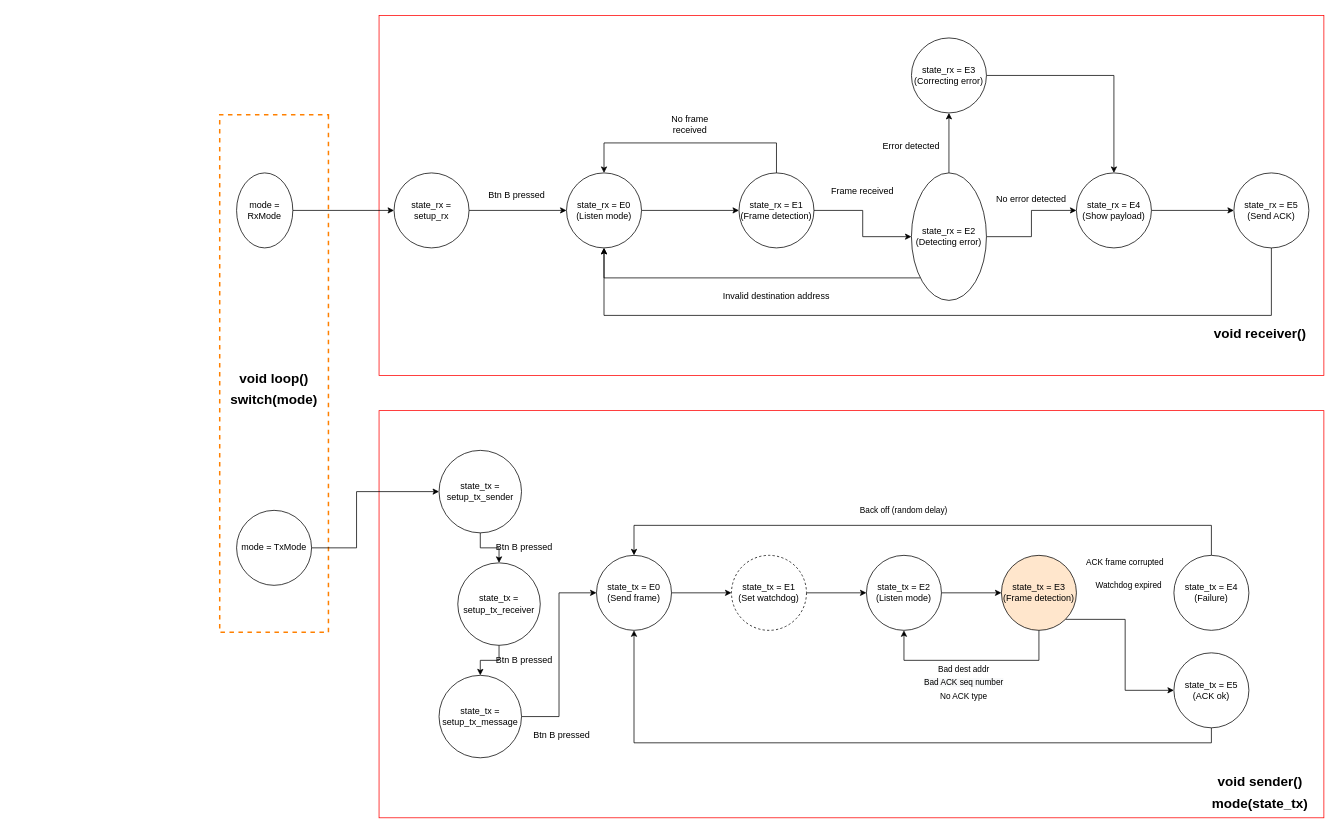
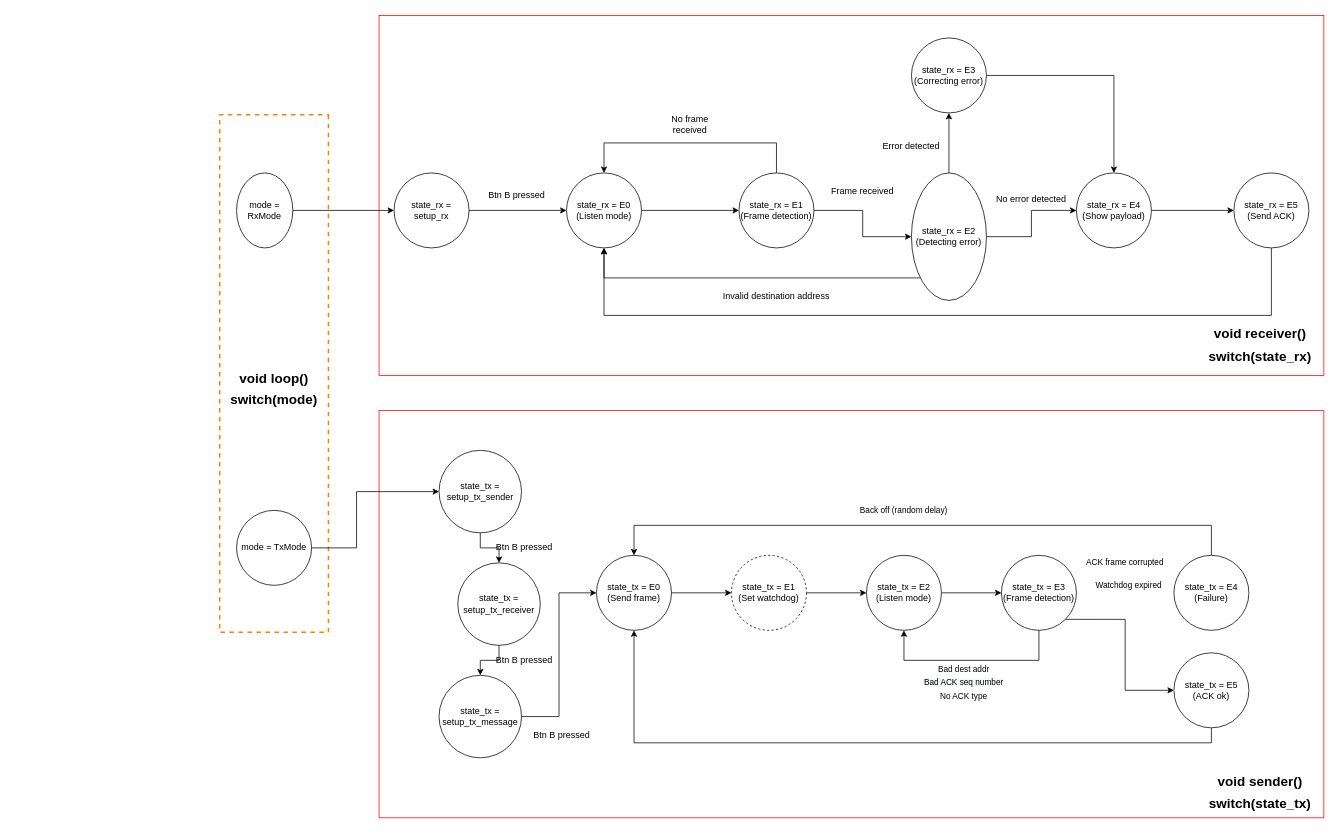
+ <mxCell id="30" value="&lt;font style=&quot;font-size: 18px;&quot;&gt;&lt;b&gt;switch(state_rx)&lt;/b&gt;&lt;/font&gt;" style="text;html=1;strokeColor=none;fillColor=none;align=center;verticalAlign=middle;whiteSpace=wrap;rounded=0;" parent="1" vertex="1"><mxGeometry x="1615" y="460" width="130" height="30" as="geometry" /></mxCell>
- <mxCell id="51" value="state_tx = E3&lt;br&gt;(Frame detection)" style="ellipse;whiteSpace=wrap;html=1;aspect=fixed;fillColor=#ffe6cc;" parent="1" vertex="1"><mxGeometry x="1335" y="740" width="100" height="100" as="geometry" /></mxCell>
+ <mxCell id="51" value="state_tx = E3&lt;br&gt;(Frame detection)" style="ellipse;whiteSpace=wrap;html=1;aspect=fixed;" parent="1" vertex="1"><mxGeometry x="1335" y="740" width="100" height="100" as="geometry" /></mxCell>
- <mxCell id="62" value="&lt;font style=&quot;font-size: 18px;&quot;&gt;&lt;b&gt;mode(state_tx)&lt;/b&gt;&lt;/font&gt;" style="text;html=1;strokeColor=none;fillColor=none;align=center;verticalAlign=middle;whiteSpace=wrap;rounded=0;" parent="1" vertex="1"><mxGeometry x="1615" y="1057" width="130" height="30" as="geometry" /></mxCell>
+ <mxCell id="62" value="&lt;font style=&quot;font-size: 18px;&quot;&gt;&lt;b&gt;switch(state_tx)&lt;/b&gt;&lt;/font&gt;" style="text;html=1;strokeColor=none;fillColor=none;align=center;verticalAlign=middle;whiteSpace=wrap;rounded=0;" parent="1" vertex="1"><mxGeometry x="1615" y="1057" width="130" height="30" as="geometry" /></mxCell>
